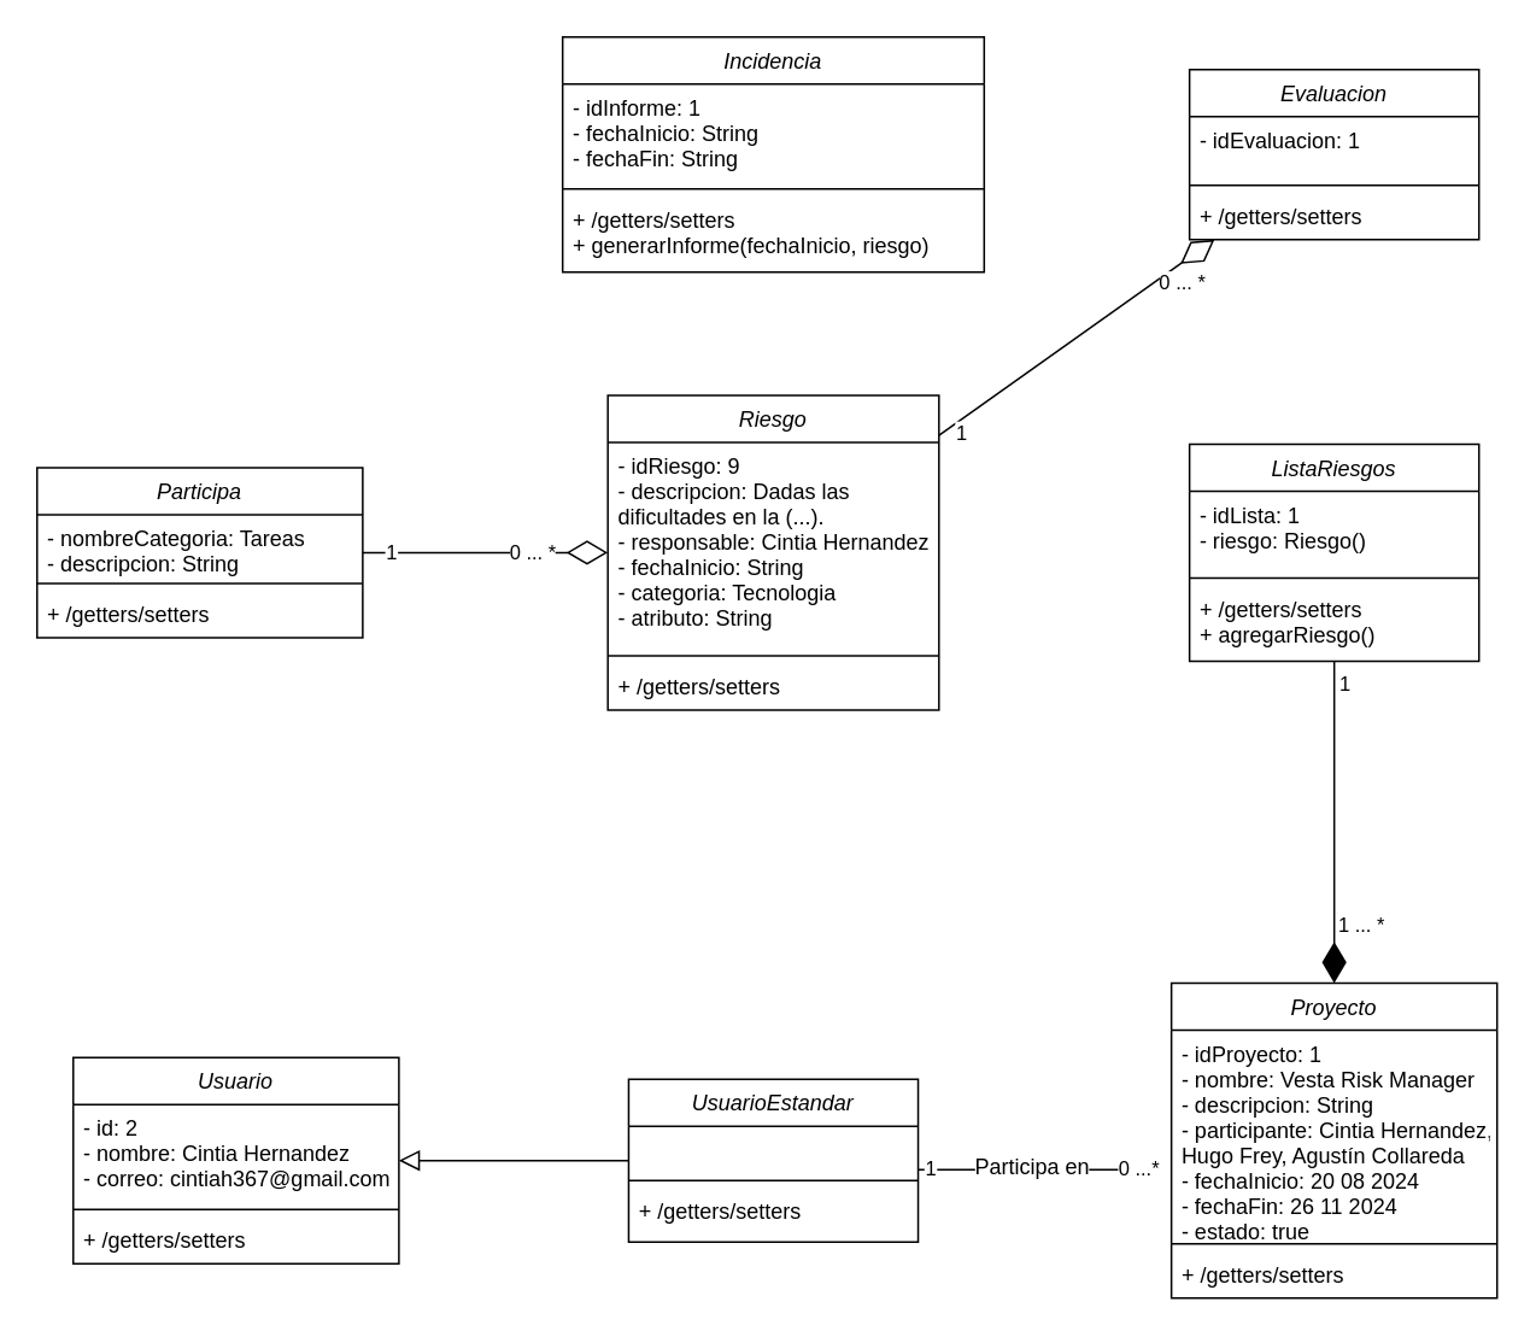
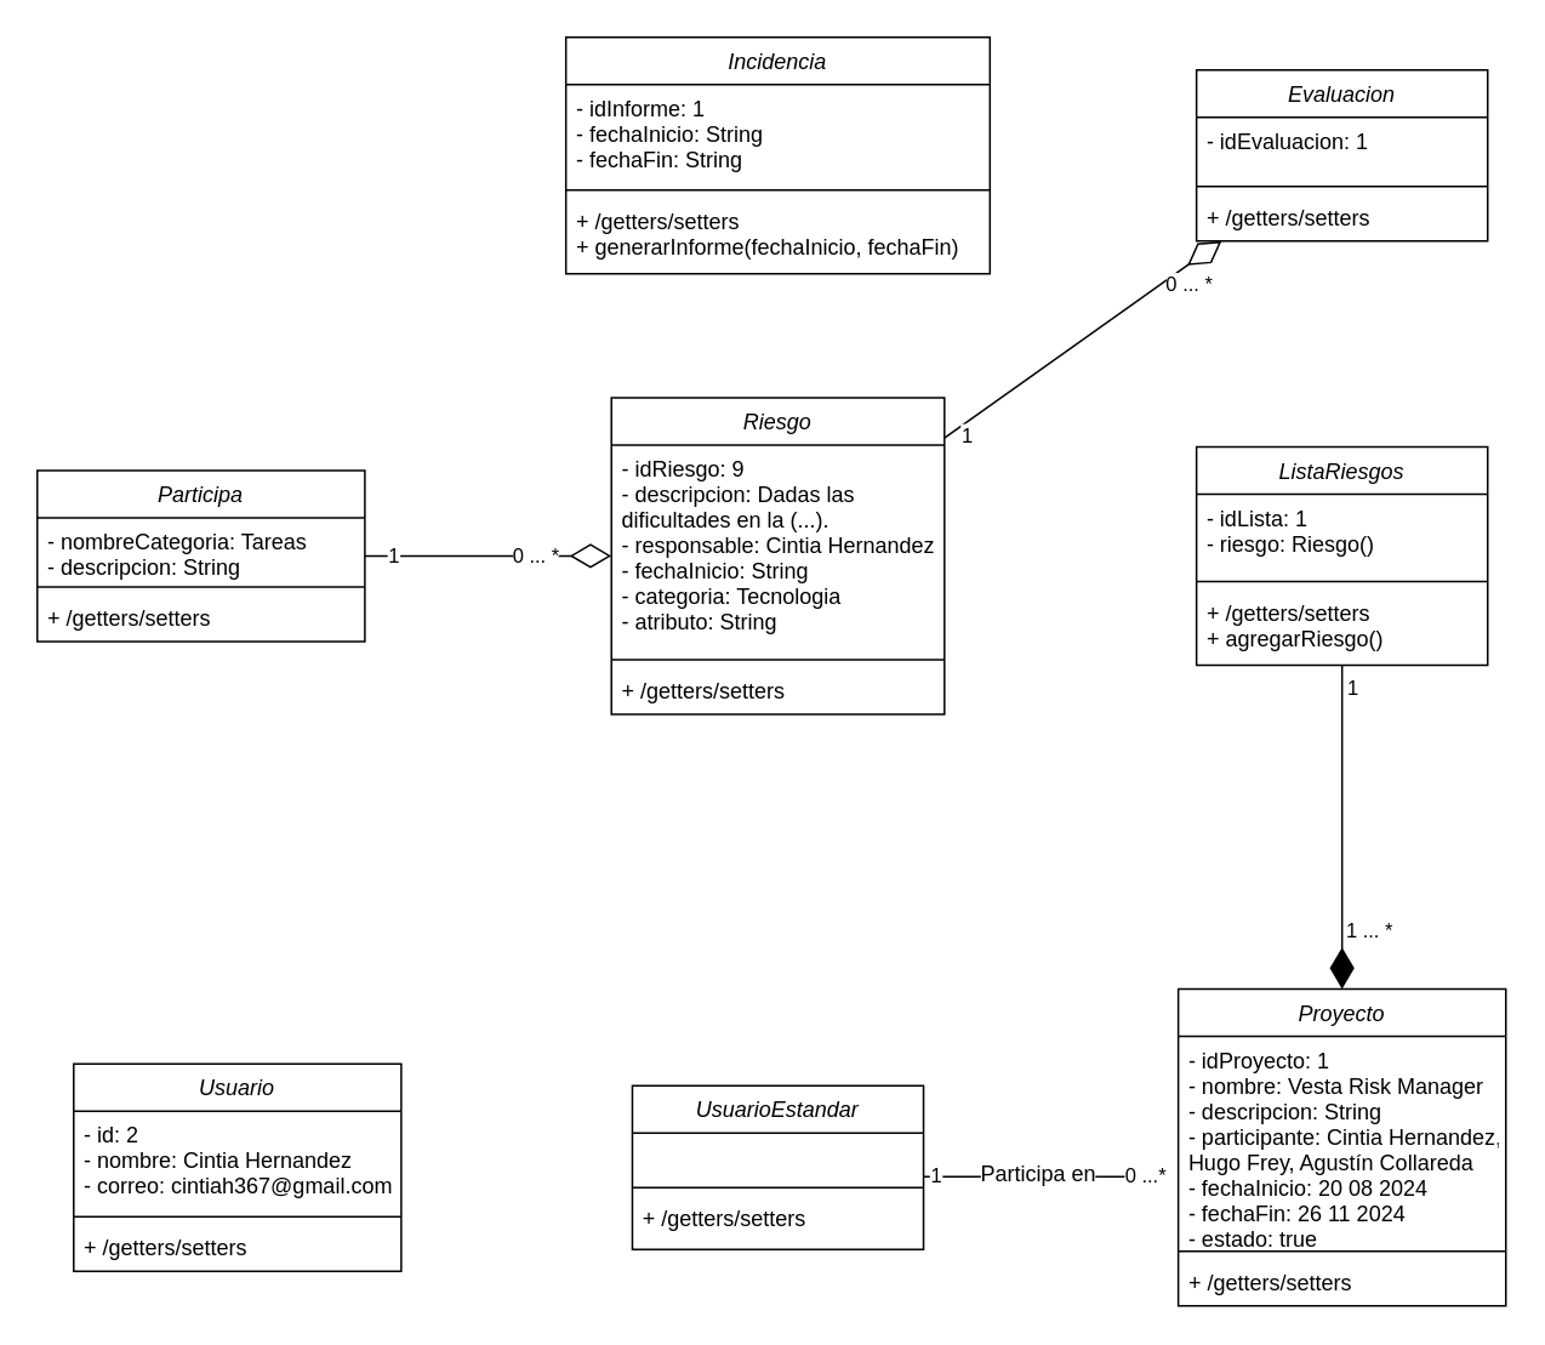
- <mxCell id="43" value="+ /getters/setters&#10;+ generarInforme(fechaInicio, riesgo)&#10;" style="text;align=left;verticalAlign=top;spacingLeft=4;spacingRight=4;overflow=hidden;rotatable=0;points=[[0,0.5],[1,0.5]];portConstraint=eastwest;" parent="40" vertex="1"><mxGeometry y="88" width="233" height="42" as="geometry" /></mxCell>
+ <mxCell id="43" value="+ /getters/setters&#10;+ generarInforme(fechaInicio, fechaFin)&#10;" style="text;align=left;verticalAlign=top;spacingLeft=4;spacingRight=4;overflow=hidden;rotatable=0;points=[[0,0.5],[1,0.5]];portConstraint=eastwest;" parent="40" vertex="1"><mxGeometry y="88" width="233" height="42" as="geometry" /></mxCell>
- <mxCell id="20" style="edgeStyle=orthogonalEdgeStyle;rounded=0;orthogonalLoop=1;jettySize=auto;html=1;endArrow=block;endFill=0;endSize=9;" parent="1" source="25" edge="1" target="44"><mxGeometry relative="1" as="geometry"><mxPoint x="240" y="636" as="targetPoint" /><Array as="points" /></mxGeometry></mxCell>
